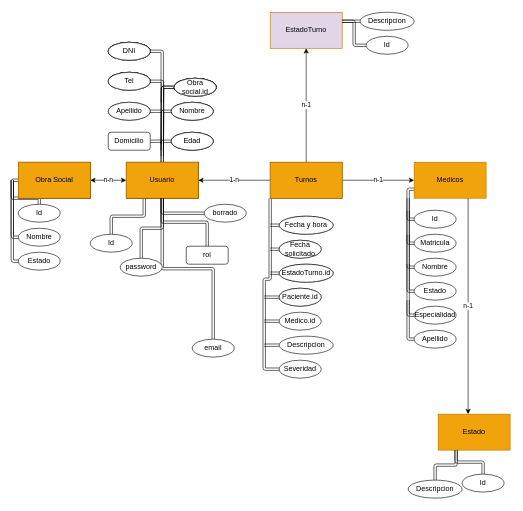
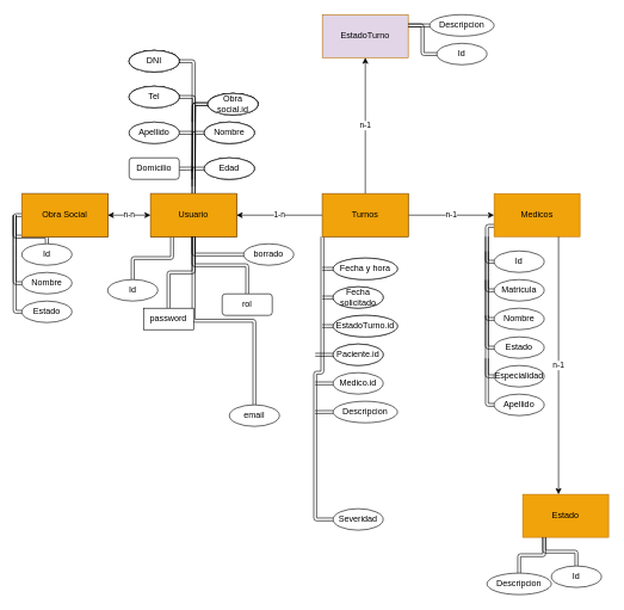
- <mxCell id="98" value="password" style="ellipse;whiteSpace=wrap;html=1;" parent="1" vertex="1"><mxGeometry x="200" y="430" width="70" height="30" as="geometry" /></mxCell>
+ <mxCell id="98" value="password" style="whiteSpace=wrap;html=1;rounded=0;" parent="1" vertex="1"><mxGeometry x="200" y="430" width="70" height="30" as="geometry" /></mxCell>
- <mxCell id="11" value="Severidad" style="ellipse;whiteSpace=wrap;html=1;" parent="1" vertex="1"><mxGeometry x="465" y="600" width="70" height="30" as="geometry" /></mxCell>
+ <mxCell id="11" value="Severidad" style="ellipse;whiteSpace=wrap;html=1;" parent="1" vertex="1"><mxGeometry x="465" y="710" width="70" height="30" as="geometry" /></mxCell>
